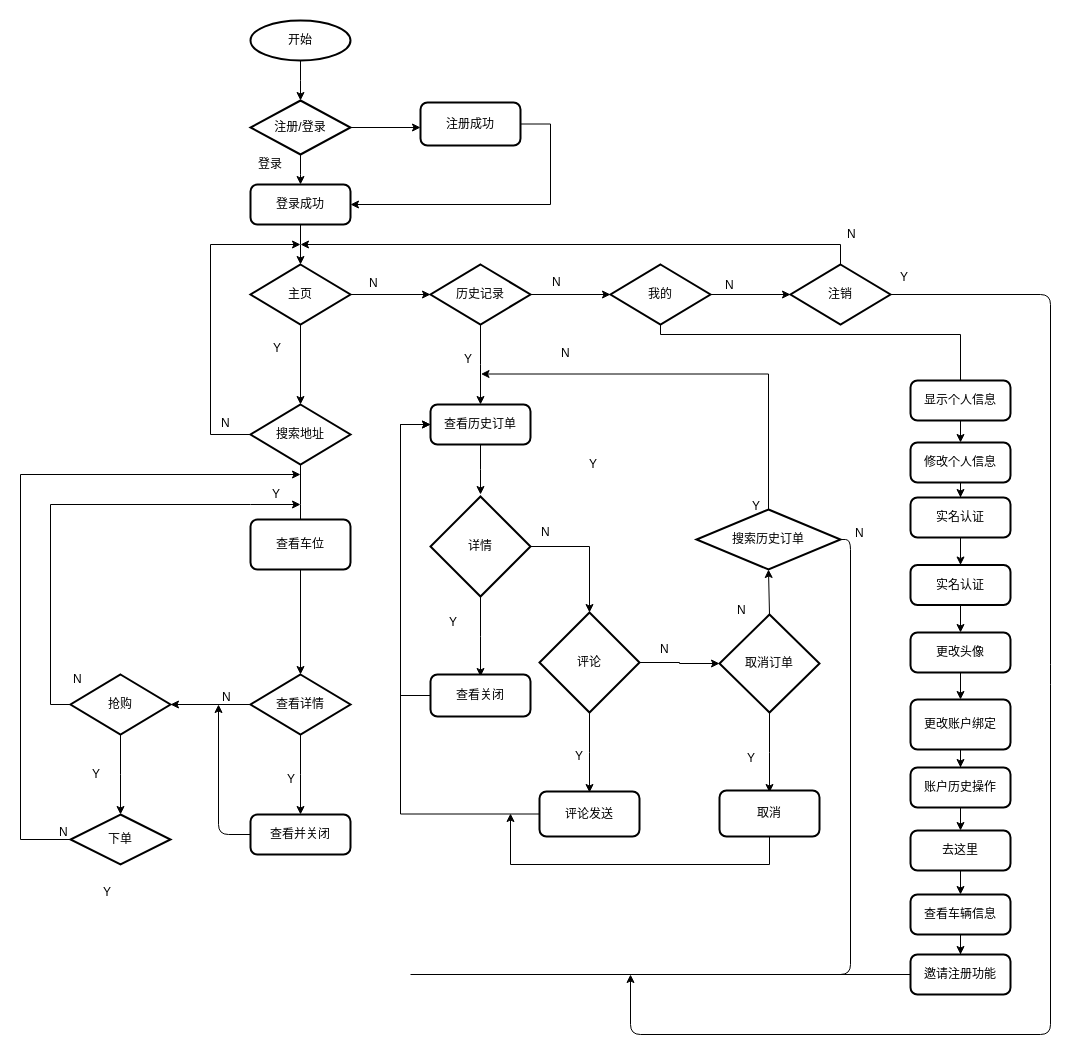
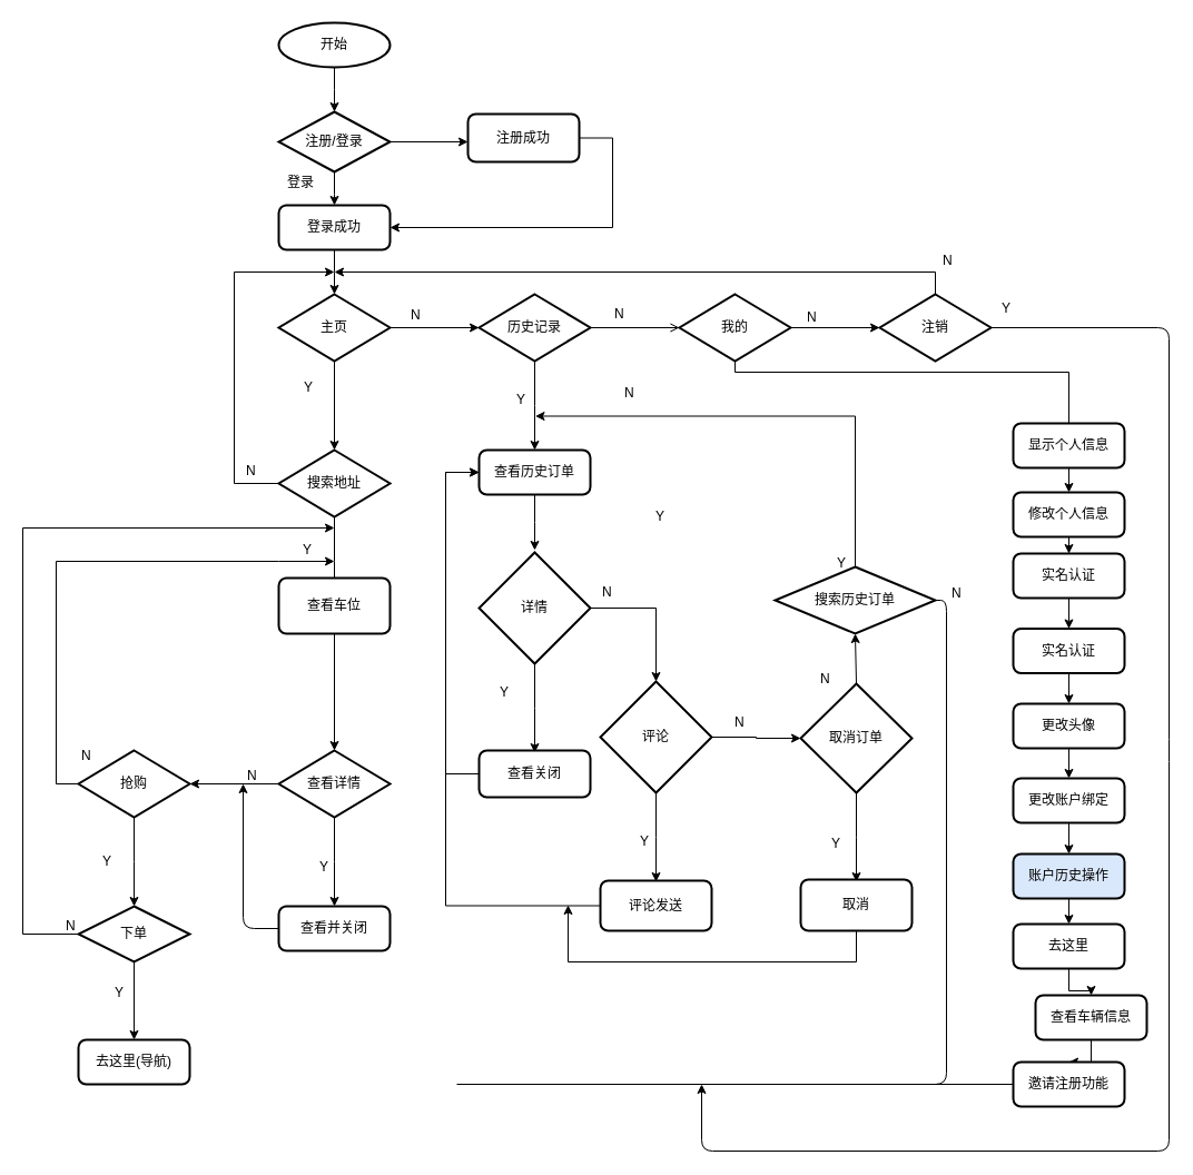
- <mxCell id="15" value="" style="edgeStyle=orthogonalEdgeStyle;rounded=0;orthogonalLoop=1;jettySize=auto;html=1;" parent="1" source="17" target="20" edge="1"><mxGeometry relative="1" as="geometry" /></mxCell>
+ <mxCell id="15" value="" style="edgeStyle=orthogonalEdgeStyle;rounded=0;orthogonalLoop=1;jettySize=auto;html=1;endArrow=open;" parent="1" source="17" target="20" edge="1"><mxGeometry relative="1" as="geometry" /></mxCell>
- <mxCell id="92" value="更改账户绑定" style="rounded=1;whiteSpace=wrap;html=1;absoluteArcSize=1;arcSize=14;strokeWidth=2;" parent="1" vertex="1"><mxGeometry x="910" y="699" width="100" height="50" as="geometry" /></mxCell>
+ <mxCell id="92" value="更改账户绑定" style="rounded=1;whiteSpace=wrap;html=1;absoluteArcSize=1;arcSize=14;strokeWidth=2;" parent="1" vertex="1"><mxGeometry x="910" y="699" width="100" height="40" as="geometry" /></mxCell>
- <mxCell id="94" value="账户历史操作" style="rounded=1;whiteSpace=wrap;html=1;absoluteArcSize=1;arcSize=14;strokeWidth=2;" parent="1" vertex="1"><mxGeometry x="910" y="767" width="100" height="40" as="geometry" /></mxCell>
+ <mxCell id="94" value="账户历史操作" style="rounded=1;whiteSpace=wrap;html=1;absoluteArcSize=1;arcSize=14;strokeWidth=2;fillColor=#dae8fc;" parent="1" vertex="1"><mxGeometry x="910" y="767" width="100" height="40" as="geometry" /></mxCell>
+ <mxCell id="46" value="" style="edgeStyle=orthogonalEdgeStyle;rounded=0;orthogonalLoop=1;jettySize=auto;html=1;exitX=0.5;exitY=1;exitDx=0;exitDy=0;exitPerimeter=0;" parent="1" source="50" target="47" edge="1"><mxGeometry relative="1" as="geometry"><mxPoint x="120" y="854" as="sourcePoint" /></mxGeometry></mxCell>
- <mxCell id="98" value="查看车辆信息" style="rounded=1;whiteSpace=wrap;html=1;absoluteArcSize=1;arcSize=14;strokeWidth=2;" parent="1" vertex="1"><mxGeometry x="910" y="894" width="100" height="40" as="geometry" /></mxCell>
+ <mxCell id="98" value="查看车辆信息" style="rounded=1;whiteSpace=wrap;html=1;absoluteArcSize=1;arcSize=14;strokeWidth=2;" parent="1" vertex="1"><mxGeometry x="930" y="894" width="100" height="40" as="geometry" /></mxCell>
+ <mxCell id="47" value="去这里(导航)" style="rounded=1;whiteSpace=wrap;html=1;absoluteArcSize=1;arcSize=14;strokeWidth=2;" parent="1" vertex="1"><mxGeometry x="70" y="934" width="100" height="40" as="geometry" /></mxCell>
